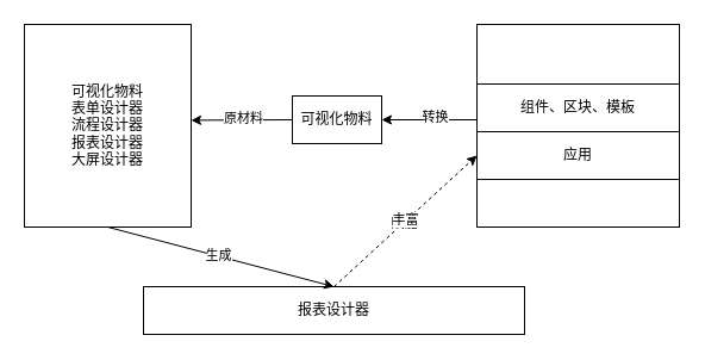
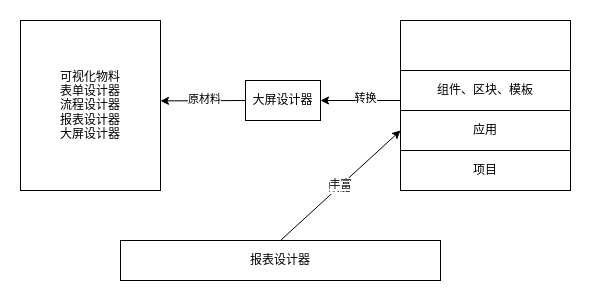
- <mxCell id="3" value="可视化物料" style="rounded=0;whiteSpace=wrap;html=1;" vertex="1" parent="1"><mxGeometry x="245" y="80" width="75" height="40" as="geometry" /></mxCell>
+ <mxCell id="3" value="大屏设计器" style="rounded=0;whiteSpace=wrap;html=1;" vertex="1" parent="1"><mxGeometry x="245" y="80" width="75" height="40" as="geometry" /></mxCell>
+ <mxCell id="5" value="项目" style="rounded=0;whiteSpace=wrap;html=1;" vertex="1" parent="1"><mxGeometry x="400" y="150" width="170" height="40" as="geometry" /></mxCell>
- <mxCell id="13" value="" style="endArrow=classic;html=1;rounded=0;exitX=0.5;exitY=1;exitDx=0;exitDy=0;entryX=0.5;entryY=0;entryDx=0;entryDy=0;" edge="1" parent="1" source="7" target="8"><mxGeometry width="50" height="50" relative="1" as="geometry"><mxPoint x="250" y="210" as="sourcePoint" /><mxPoint x="300" y="160" as="targetPoint" /></mxGeometry></mxCell>
- <mxCell id="14" value="生成" style="edgeLabel;html=1;align=center;verticalAlign=middle;resizable=0;points=[];" vertex="1" connectable="0" parent="13"><mxGeometry x="-0.031" y="1" relative="1" as="geometry"><mxPoint as="offset" /></mxGeometry></mxCell>
- <mxCell id="15" value="" style="endArrow=classic;html=1;rounded=0;entryX=0;entryY=0.5;entryDx=0;entryDy=0;exitX=0.5;exitY=0;exitDx=0;exitDy=0;dashed=1;" edge="1" parent="1" source="8" target="4"><mxGeometry width="50" height="50" relative="1" as="geometry"><mxPoint x="100" y="200" as="sourcePoint" /><mxPoint x="315" y="260" as="targetPoint" /></mxGeometry></mxCell>
+ <mxCell id="15" value="" style="endArrow=classic;html=1;rounded=0;entryX=0;entryY=0.5;entryDx=0;entryDy=0;exitX=0.5;exitY=0;exitDx=0;exitDy=0;" edge="1" parent="1" source="8" target="4"><mxGeometry width="50" height="50" relative="1" as="geometry"><mxPoint x="100" y="200" as="sourcePoint" /><mxPoint x="315" y="260" as="targetPoint" /></mxGeometry></mxCell>
